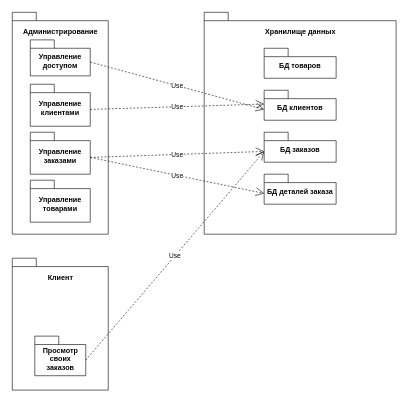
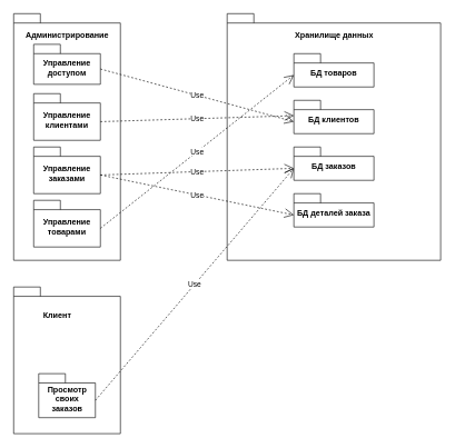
+ <mxCell id="21" value="Use" style="endArrow=open;endSize=12;dashed=1;html=1;rounded=0;exitX=0;exitY=0;exitDx=100;exitDy=42;exitPerimeter=0;entryX=0;entryY=0;entryDx=0;entryDy=32;entryPerimeter=0;" edge="1" parent="1" source="7" target="13"><mxGeometry width="160" relative="1" as="geometry"><mxPoint x="190" y="143" as="sourcePoint" /><mxPoint x="480" y="152" as="targetPoint" /></mxGeometry></mxCell>
- <mxCell id="11" value="Клиент" style="text;align=center;fontStyle=1;verticalAlign=middle;spacingLeft=3;spacingRight=3;strokeColor=none;rotatable=0;points=[[0,0.5],[1,0.5]];portConstraint=eastwest;html=1;" vertex="1" parent="1"><mxGeometry x="60" y="450" width="80" height="26" as="geometry" /></mxCell>
+ <mxCell id="11" value="Клиент" style="text;align=center;fontStyle=1;verticalAlign=middle;spacingLeft=3;spacingRight=3;strokeColor=none;rotatable=0;points=[[0,0.5],[1,0.5]];portConstraint=eastwest;html=1;" vertex="1" parent="1"><mxGeometry x="45" y="460" width="80" height="26" as="geometry" /></mxCell>
